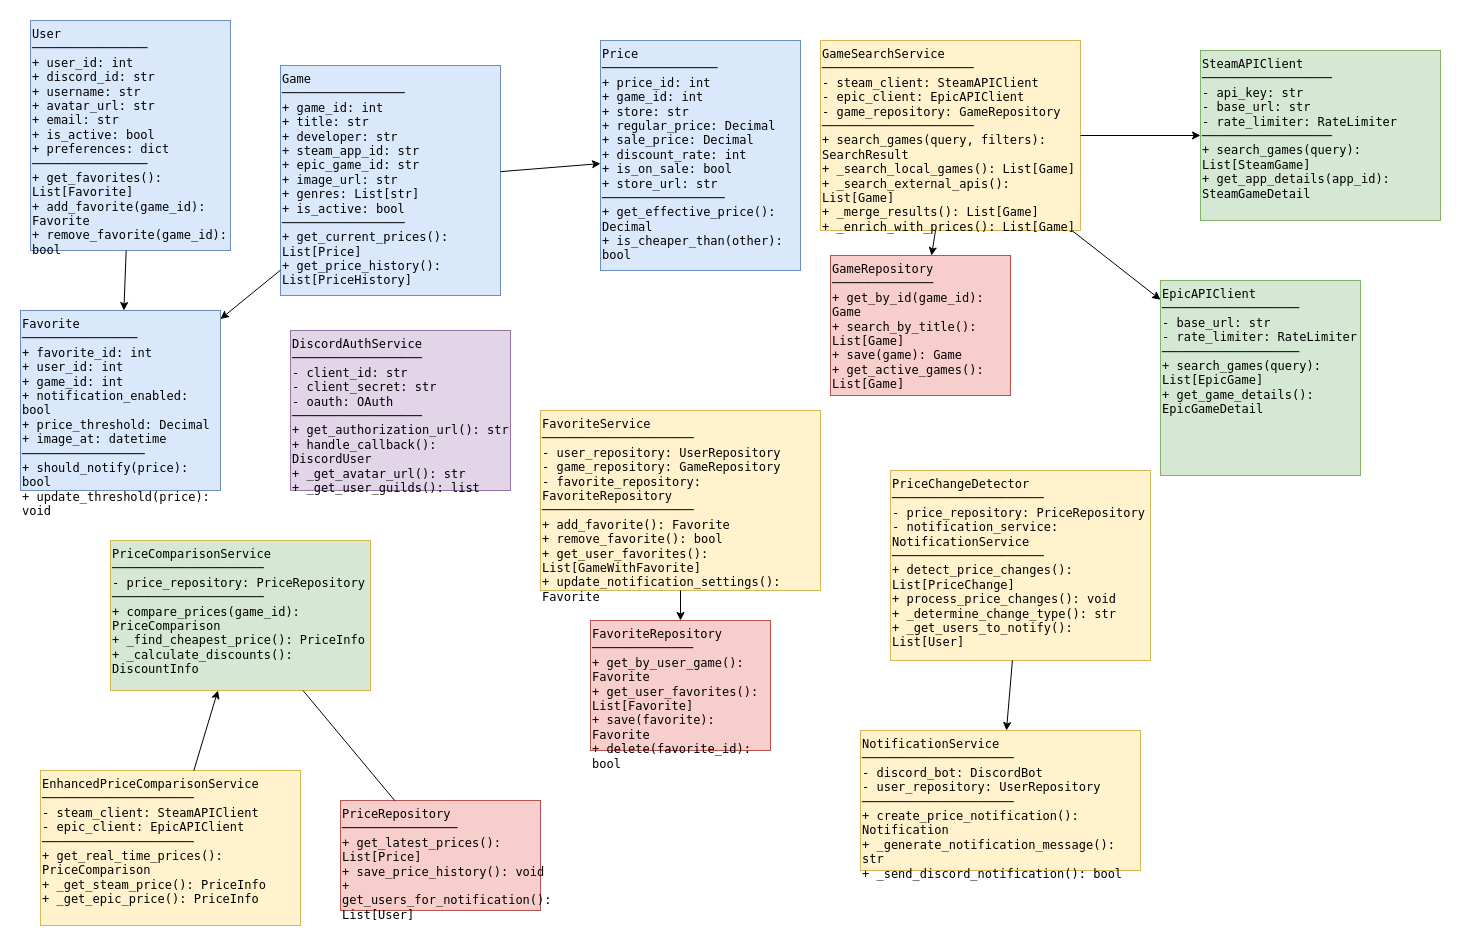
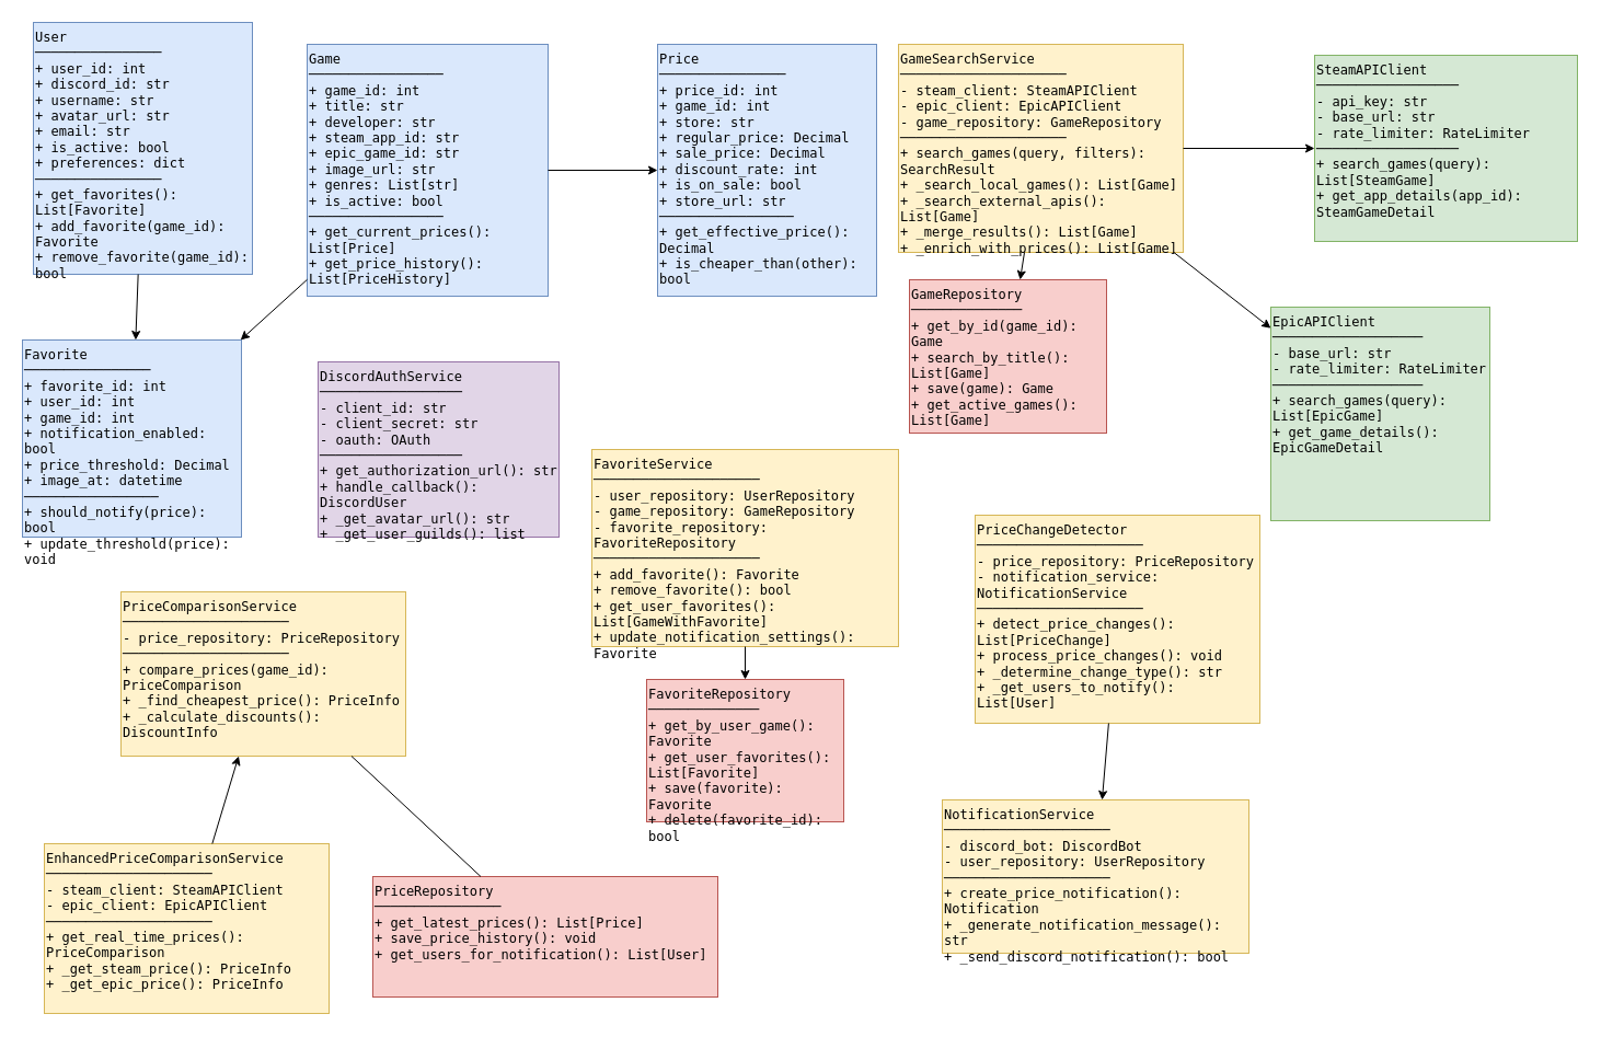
- <mxCell id="3" value="Game&lt;br&gt;─────────────────&lt;br&gt;+ game_id: int&lt;br&gt;+ title: str&lt;br&gt;+ developer: str&lt;br&gt;+ steam_app_id: str&lt;br&gt;+ epic_game_id: str&lt;br&gt;+ image_url: str&lt;br&gt;+ genres: List[str]&lt;br&gt;+ is_active: bool&lt;br&gt;─────────────────&lt;br&gt;+ get_current_prices(): List[Price]&lt;br&gt;+ get_price_history(): List[PriceHistory]" style="rounded=0;whiteSpace=wrap;html=1;fillColor=#dae8fc;strokeColor=#6c8ebf;align=left;verticalAlign=top;fontFamily=monospace;" parent="1" vertex="1"><mxGeometry x="280" y="65" width="220" height="230" as="geometry" /></mxCell>
+ <mxCell id="3" value="Game&lt;br&gt;─────────────────&lt;br&gt;+ game_id: int&lt;br&gt;+ title: str&lt;br&gt;+ developer: str&lt;br&gt;+ steam_app_id: str&lt;br&gt;+ epic_game_id: str&lt;br&gt;+ image_url: str&lt;br&gt;+ genres: List[str]&lt;br&gt;+ is_active: bool&lt;br&gt;─────────────────&lt;br&gt;+ get_current_prices(): List[Price]&lt;br&gt;+ get_price_history(): List[PriceHistory]" style="rounded=0;whiteSpace=wrap;html=1;fillColor=#dae8fc;strokeColor=#6c8ebf;align=left;verticalAlign=top;fontFamily=monospace;" parent="1" vertex="1"><mxGeometry x="280" y="40" width="220" height="230" as="geometry" /></mxCell>
- <mxCell id="7" value="PriceComparisonService&#10;─────────────────────&#10;- price_repository: PriceRepository&#10;─────────────────────&#10;+ compare_prices(game_id): PriceComparison&#10;+ _find_cheapest_price(): PriceInfo&#10;+ _calculate_discounts(): DiscountInfo" style="rounded=0;whiteSpace=wrap;html=1;fillColor=#d5e8d4;strokeColor=#d6b656;align=left;verticalAlign=top;fontFamily=monospace;" parent="1" vertex="1"><mxGeometry x="110" y="540" width="260" height="150" as="geometry" /></mxCell>
+ <mxCell id="7" value="PriceComparisonService&#10;─────────────────────&#10;- price_repository: PriceRepository&#10;─────────────────────&#10;+ compare_prices(game_id): PriceComparison&#10;+ _find_cheapest_price(): PriceInfo&#10;+ _calculate_discounts(): DiscountInfo" style="rounded=0;whiteSpace=wrap;html=1;fillColor=#fff2cc;strokeColor=#d6b656;align=left;verticalAlign=top;fontFamily=monospace;" parent="1" vertex="1"><mxGeometry x="110" y="540" width="260" height="150" as="geometry" /></mxCell>
- <mxCell id="14" value="PriceRepository&lt;br&gt;────────────────&lt;br&gt;+ get_latest_prices(): List[Price]&lt;br&gt;+ save_price_history(): void&lt;br&gt;+ get_users_for_notification(): List[User]" style="rounded=0;whiteSpace=wrap;html=1;fillColor=#f8cecc;strokeColor=#b85450;align=left;verticalAlign=top;fontFamily=monospace;" parent="1" vertex="1"><mxGeometry x="340" y="800" width="200" height="110" as="geometry" /></mxCell>
+ <mxCell id="14" value="PriceRepository&lt;br&gt;────────────────&lt;br&gt;+ get_latest_prices(): List[Price]&lt;br&gt;+ save_price_history(): void&lt;br&gt;+ get_users_for_notification(): List[User]" style="rounded=0;whiteSpace=wrap;html=1;fillColor=#f8cecc;strokeColor=#b85450;align=left;verticalAlign=top;fontFamily=monospace;" parent="1" vertex="1"><mxGeometry x="340" y="800" width="315" height="110" as="geometry" /></mxCell>
